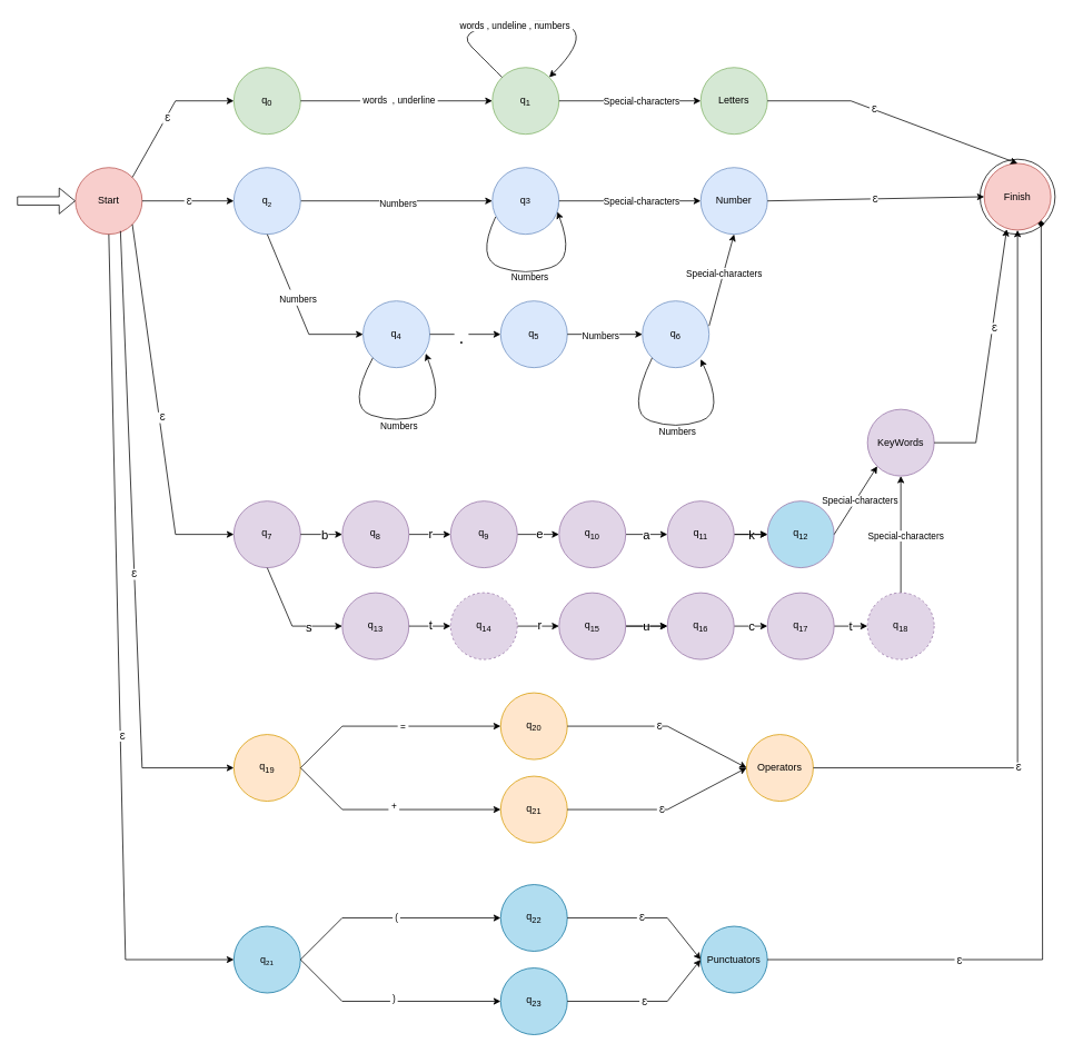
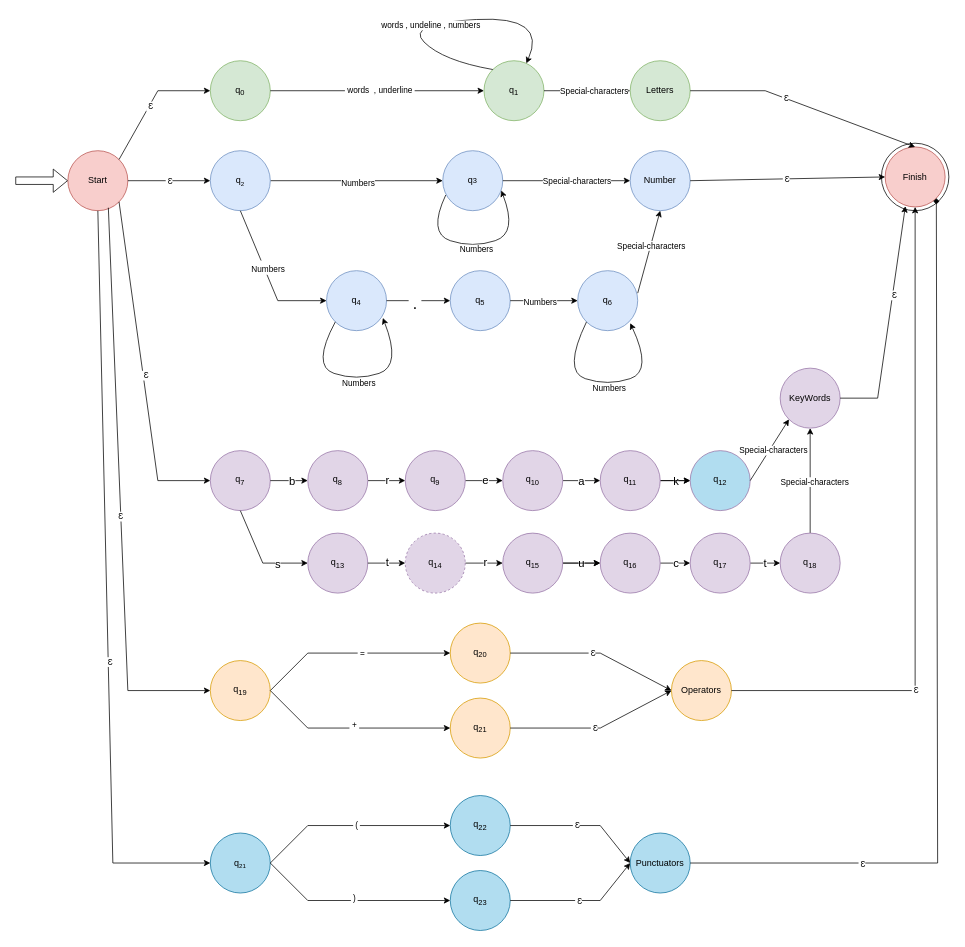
- <mxCell id="10" value="q&lt;sub&gt;1&lt;/sub&gt;" style="ellipse;whiteSpace=wrap;html=1;fillColor=#d5e8d4;strokeColor=#82b366;" vertex="1" parent="1"><mxGeometry x="590" y="80" width="80" height="80" as="geometry" /></mxCell>
+ <mxCell id="10" value="q&lt;sub&gt;1&lt;/sub&gt;" style="ellipse;whiteSpace=wrap;html=1;fillColor=#d5e8d4;strokeColor=#82b366;" vertex="1" parent="1"><mxGeometry x="645" y="80" width="80" height="80" as="geometry" /></mxCell>
- <mxCell id="93" value="q&lt;sub&gt;18&lt;/sub&gt;" style="ellipse;whiteSpace=wrap;html=1;aspect=fixed;fillColor=#e1d5e7;strokeColor=#9673a6;dashed=1;" vertex="1" parent="1"><mxGeometry x="1040" y="710" width="80" height="80" as="geometry" /></mxCell>
+ <mxCell id="93" value="q&lt;sub&gt;18&lt;/sub&gt;" style="ellipse;whiteSpace=wrap;html=1;aspect=fixed;fillColor=#e1d5e7;strokeColor=#9673a6;" vertex="1" parent="1"><mxGeometry x="1040" y="710" width="80" height="80" as="geometry" /></mxCell>
